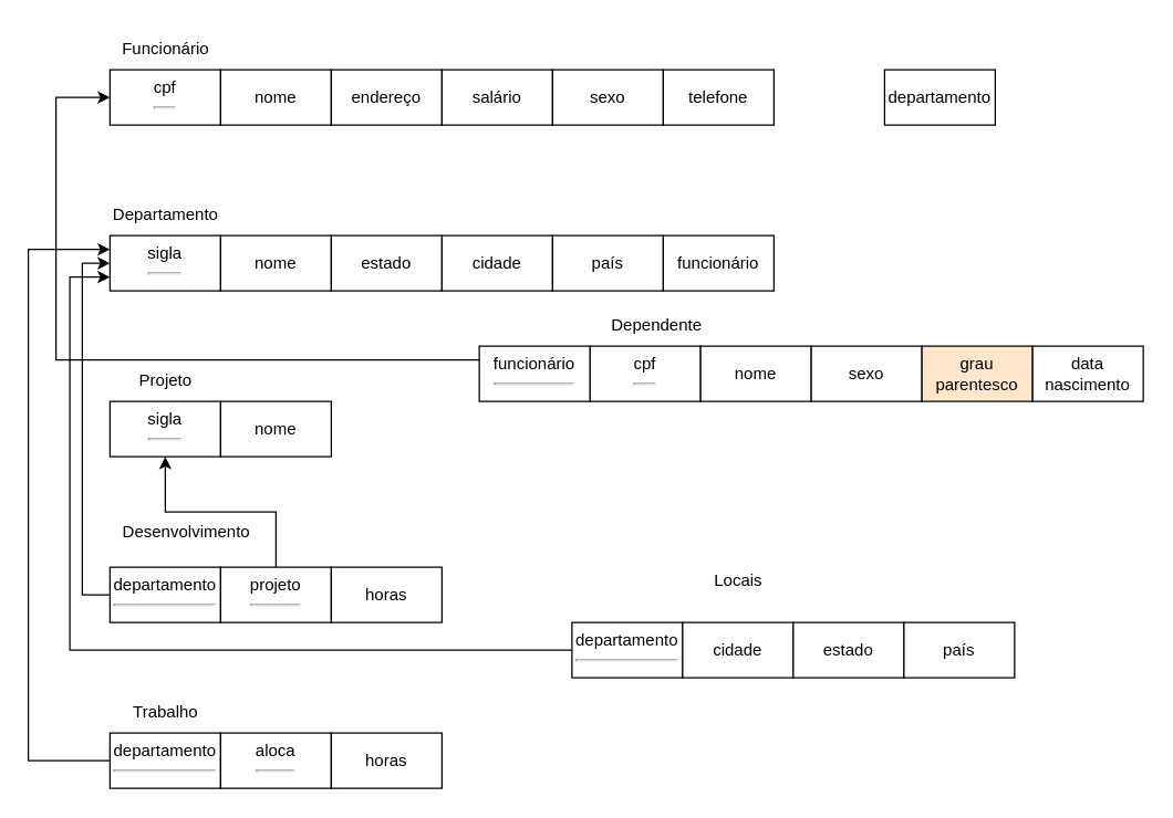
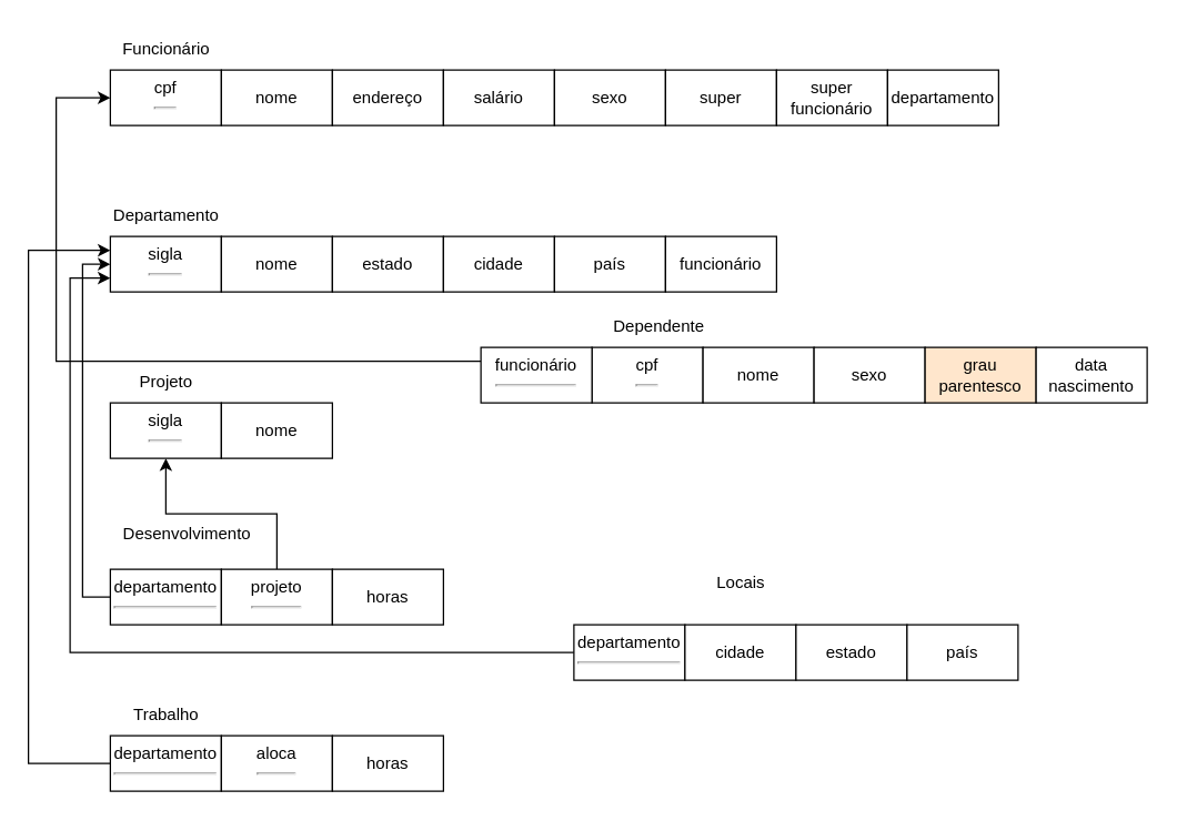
- <mxCell id="8" value="telefone" style="rounded=0;whiteSpace=wrap;html=1;" parent="1" vertex="1"><mxGeometry x="479" y="50" width="80" height="40" as="geometry" /></mxCell>
+ <mxCell id="8" value="super" style="rounded=0;whiteSpace=wrap;html=1;" parent="1" vertex="1"><mxGeometry x="479" y="50" width="80" height="40" as="geometry" /></mxCell>
+ <mxCell id="26" value="super funcionário" style="rounded=0;whiteSpace=wrap;html=1;" parent="1" vertex="1"><mxGeometry x="559" y="50" width="80" height="40" as="geometry" /></mxCell>
